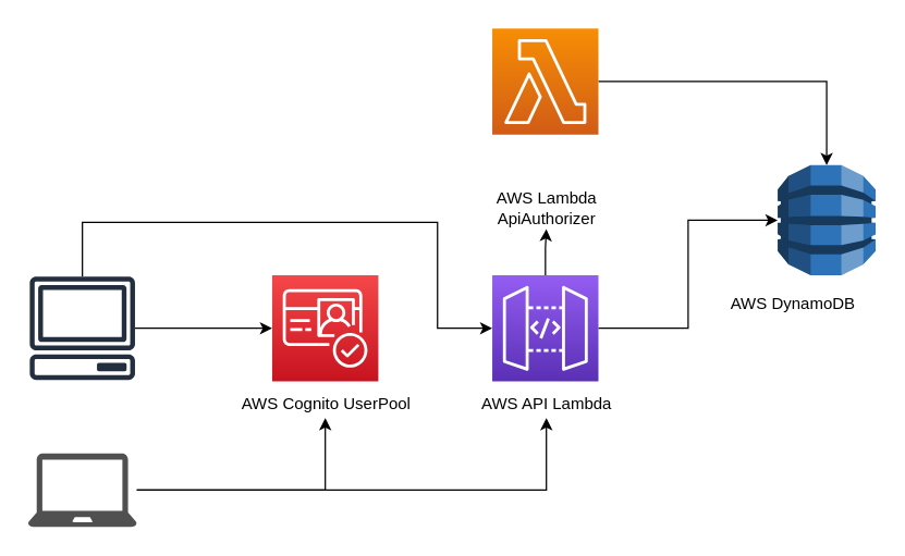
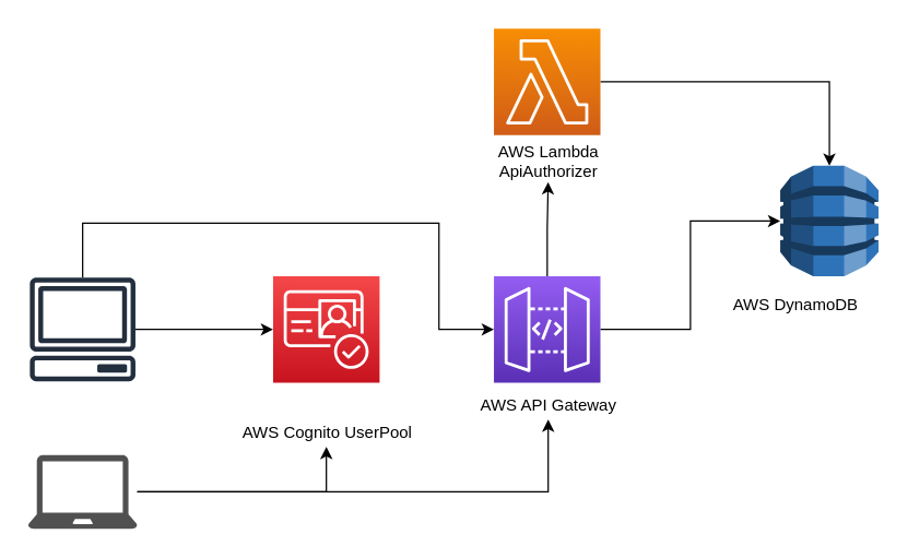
- <mxCell id="10" value="AWS Lambda&lt;br&gt;ApiAuthorizer" style="text;html=1;align=center;verticalAlign=middle;resizable=0;points=[];autosize=1;strokeColor=none;" vertex="1" parent="1"><mxGeometry x="356" y="138" width="90" height="30" as="geometry" /></mxCell>
+ <mxCell id="10" value="AWS Lambda&lt;br&gt;ApiAuthorizer" style="text;html=1;align=center;verticalAlign=middle;resizable=0;points=[];autosize=1;strokeColor=none;" vertex="1" parent="1"><mxGeometry x="356" y="103" width="90" height="30" as="geometry" /></mxCell>
- <mxCell id="8" value="AWS Cognito UserPool" style="text;html=1;align=center;verticalAlign=middle;resizable=0;points=[];autosize=1;strokeColor=none;" vertex="1" parent="1"><mxGeometry x="168.5" y="287" width="140" height="20" as="geometry" /></mxCell>
+ <mxCell id="8" value="AWS Cognito UserPool" style="text;html=1;align=center;verticalAlign=middle;resizable=0;points=[];autosize=1;strokeColor=none;" vertex="1" parent="1"><mxGeometry x="168.5" y="307" width="140" height="20" as="geometry" /></mxCell>
- <mxCell id="9" value="AWS API Lambda" style="text;html=1;align=center;verticalAlign=middle;resizable=0;points=[];autosize=1;strokeColor=none;" vertex="1" parent="1"><mxGeometry x="341" y="287" width="120" height="20" as="geometry" /></mxCell>
+ <mxCell id="9" value="AWS API Gateway" style="text;html=1;align=center;verticalAlign=middle;resizable=0;points=[];autosize=1;strokeColor=none;" vertex="1" parent="1"><mxGeometry x="341" y="287" width="120" height="20" as="geometry" /></mxCell>
